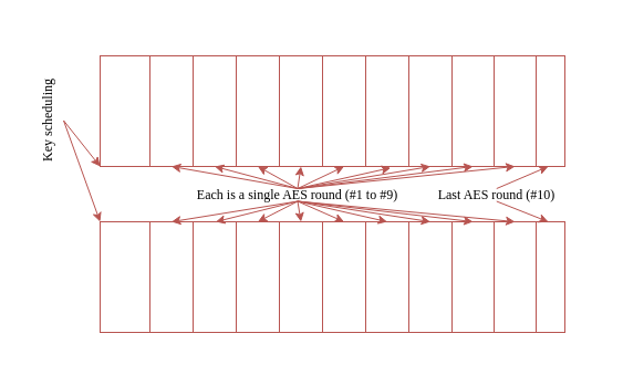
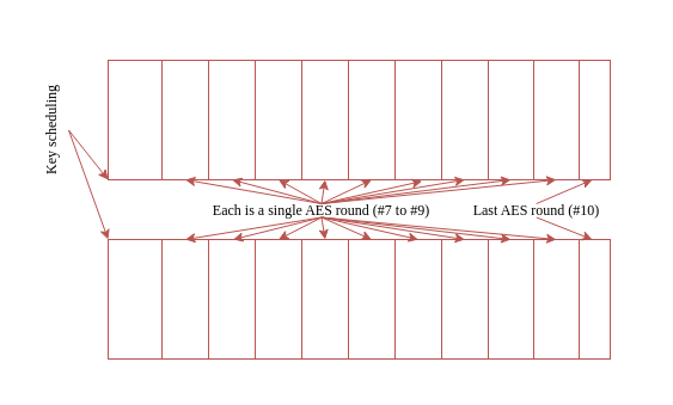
- <mxCell id="8" value="Each is a single AES round (#1 to #9)" style="text;html=1;strokeColor=none;fillColor=none;align=center;verticalAlign=middle;whiteSpace=wrap;rounded=0;fontFamily=Georgia;" vertex="1" parent="1"><mxGeometry x="160" y="170" width="217" height="11.5" as="geometry" /></mxCell>
+ <mxCell id="8" value="Each is a single AES round (#7 to #9)" style="text;html=1;strokeColor=none;fillColor=none;align=center;verticalAlign=middle;whiteSpace=wrap;rounded=0;fontFamily=Georgia;" vertex="1" parent="1"><mxGeometry x="160" y="170" width="217" height="11.5" as="geometry" /></mxCell>
